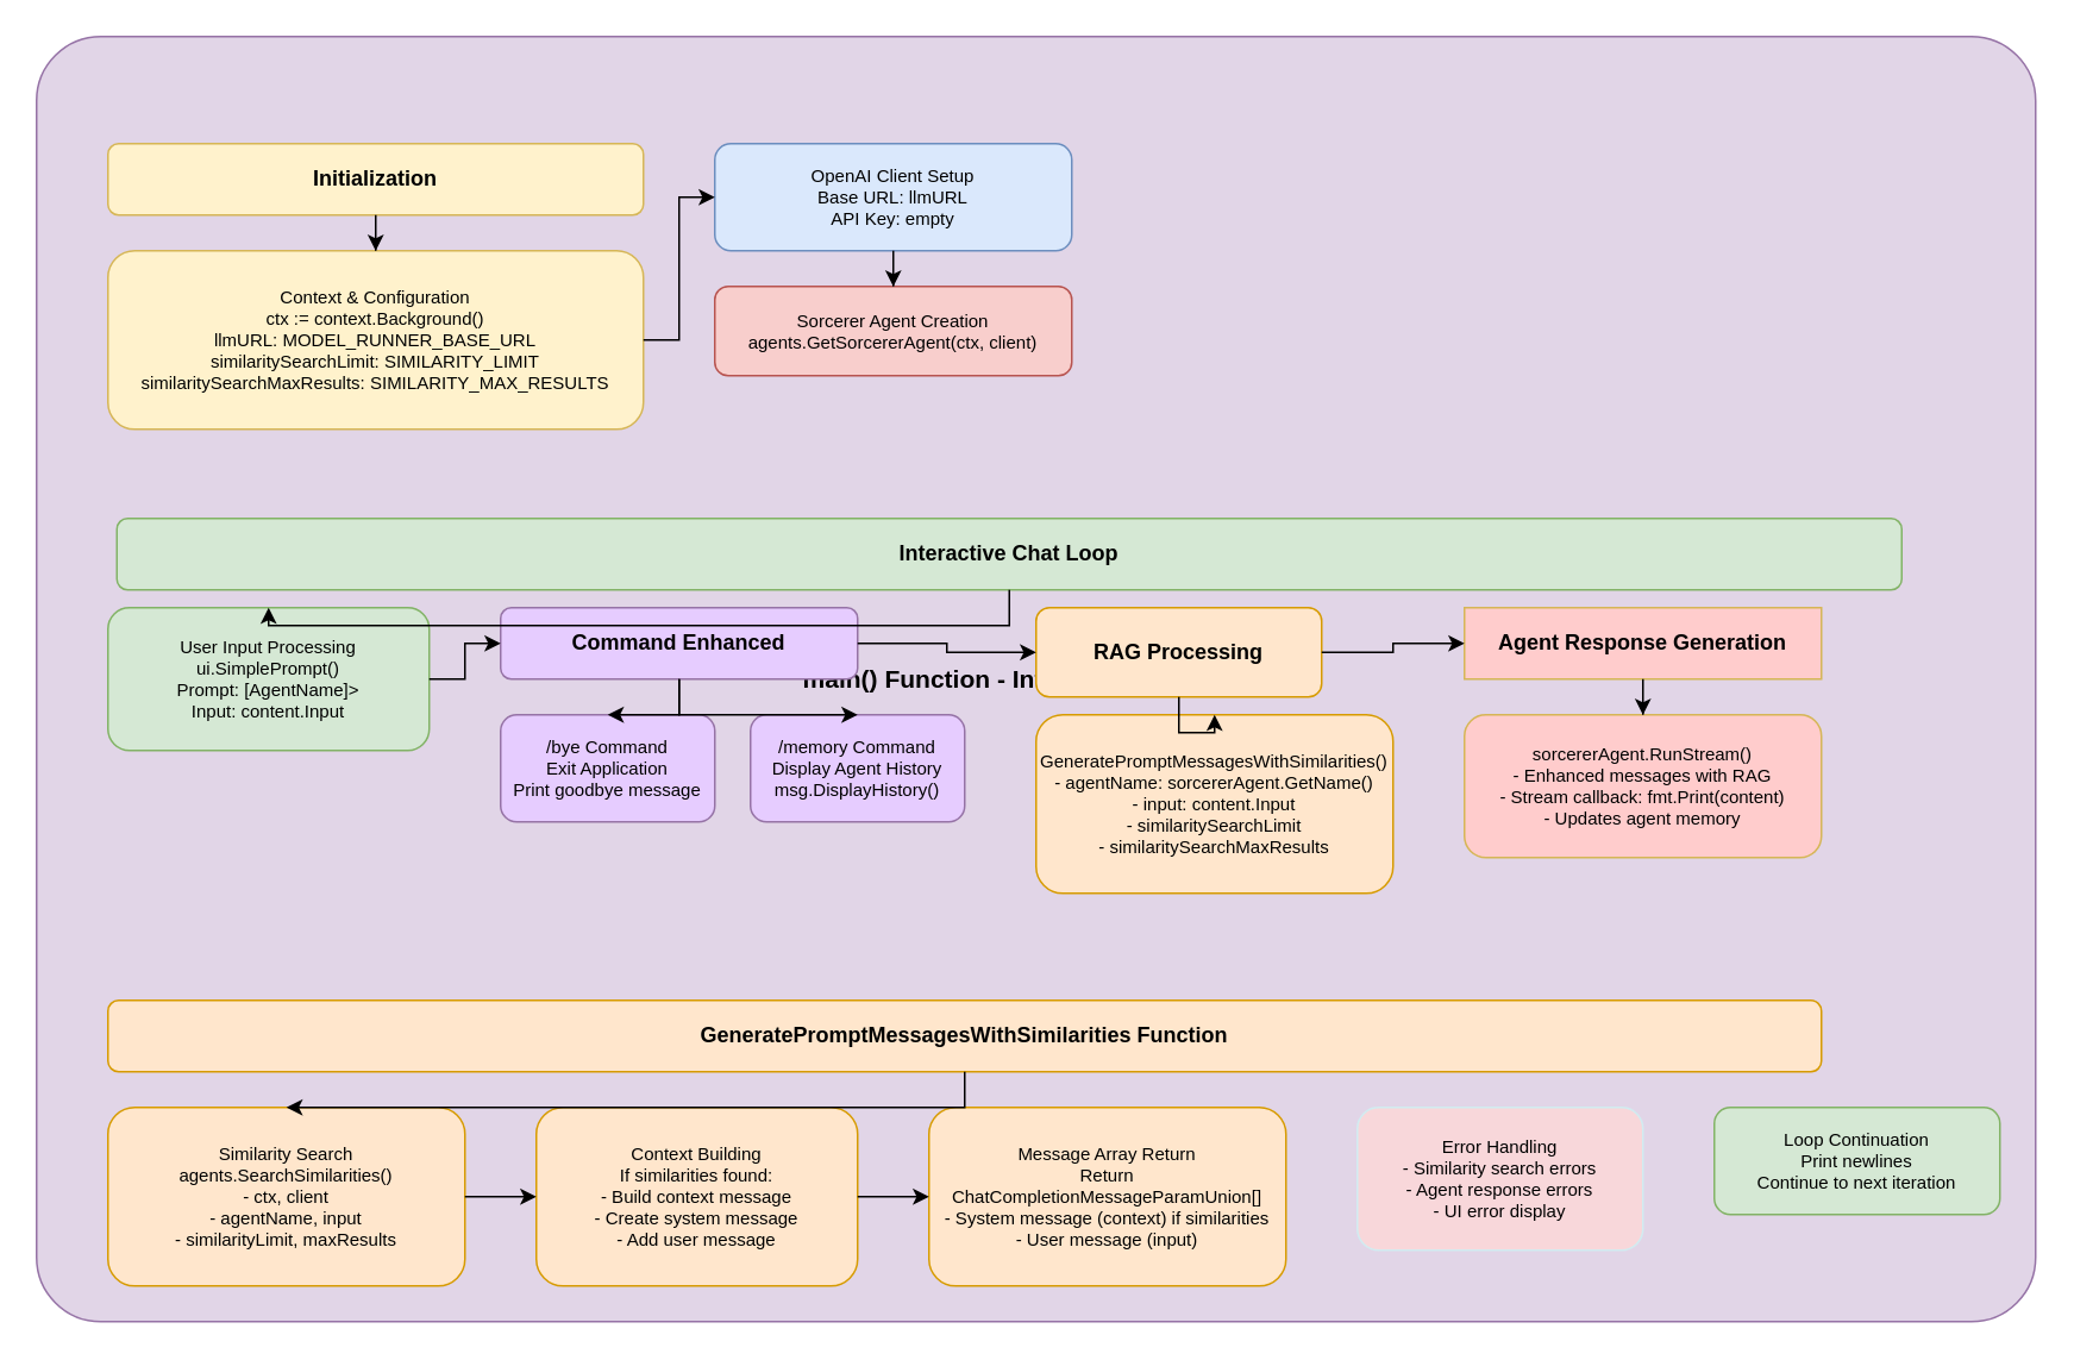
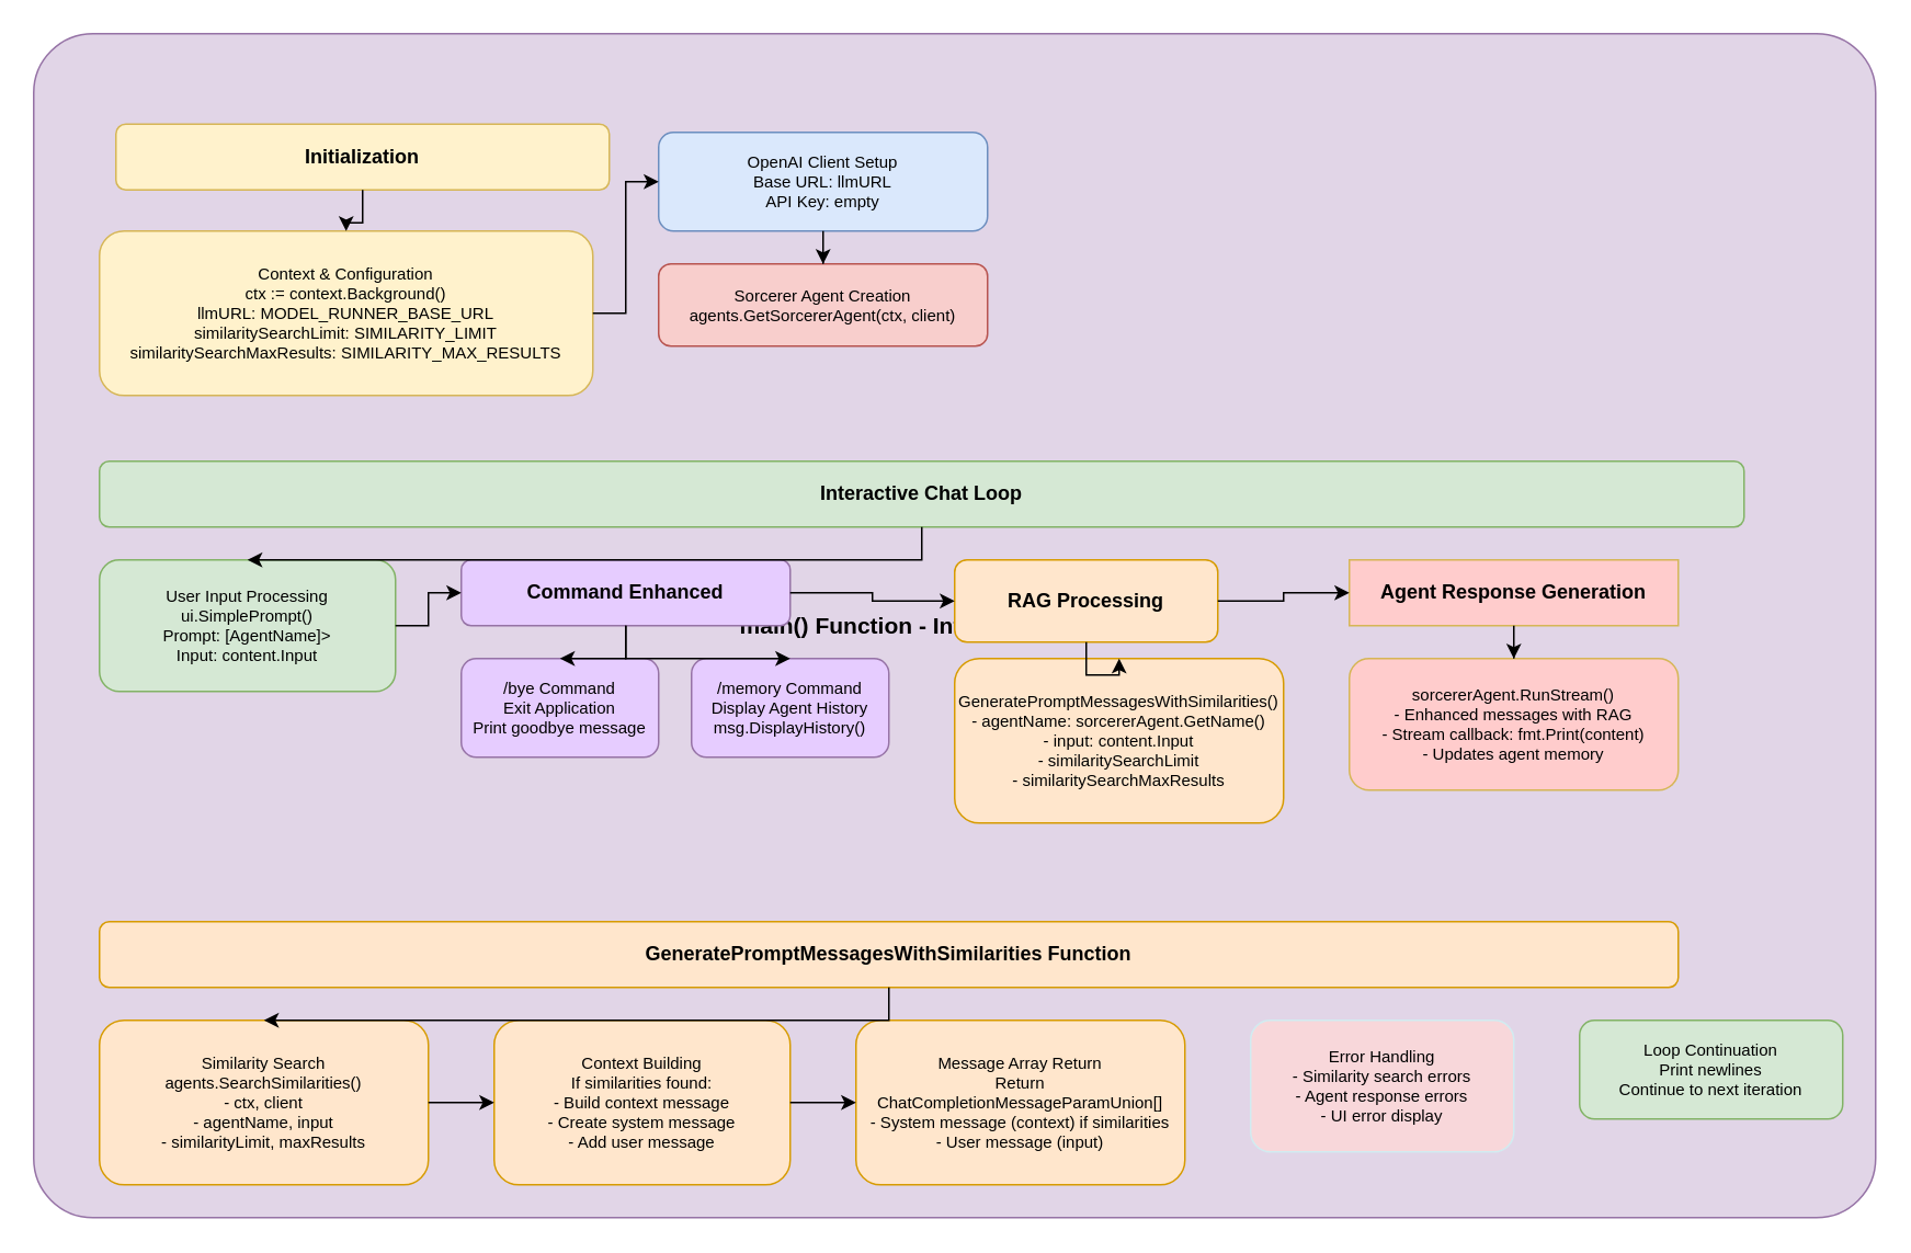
- <mxCell id="3" value="Initialization" style="rounded=1;whiteSpace=wrap;html=1;fillColor=#fff2cc;strokeColor=#d6b656;fontSize=12;fontStyle=1;" parent="1" vertex="1"><mxGeometry x="60" y="80" width="300" height="40" as="geometry" /></mxCell>
+ <mxCell id="3" value="Initialization" style="rounded=1;whiteSpace=wrap;html=1;fillColor=#fff2cc;strokeColor=#d6b656;fontSize=12;fontStyle=1;" parent="1" vertex="1"><mxGeometry x="70" y="75" width="300" height="40" as="geometry" /></mxCell>
- <mxCell id="7" value="Interactive Chat Loop" style="rounded=1;whiteSpace=wrap;html=1;fillColor=#d5e8d4;strokeColor=#82b366;fontSize=12;fontStyle=1;" parent="1" vertex="1"><mxGeometry x="65" y="290" width="1000" height="40" as="geometry" /></mxCell>
+ <mxCell id="7" value="Interactive Chat Loop" style="rounded=1;whiteSpace=wrap;html=1;fillColor=#d5e8d4;strokeColor=#82b366;fontSize=12;fontStyle=1;" parent="1" vertex="1"><mxGeometry x="60" y="280" width="1000" height="40" as="geometry" /></mxCell>
